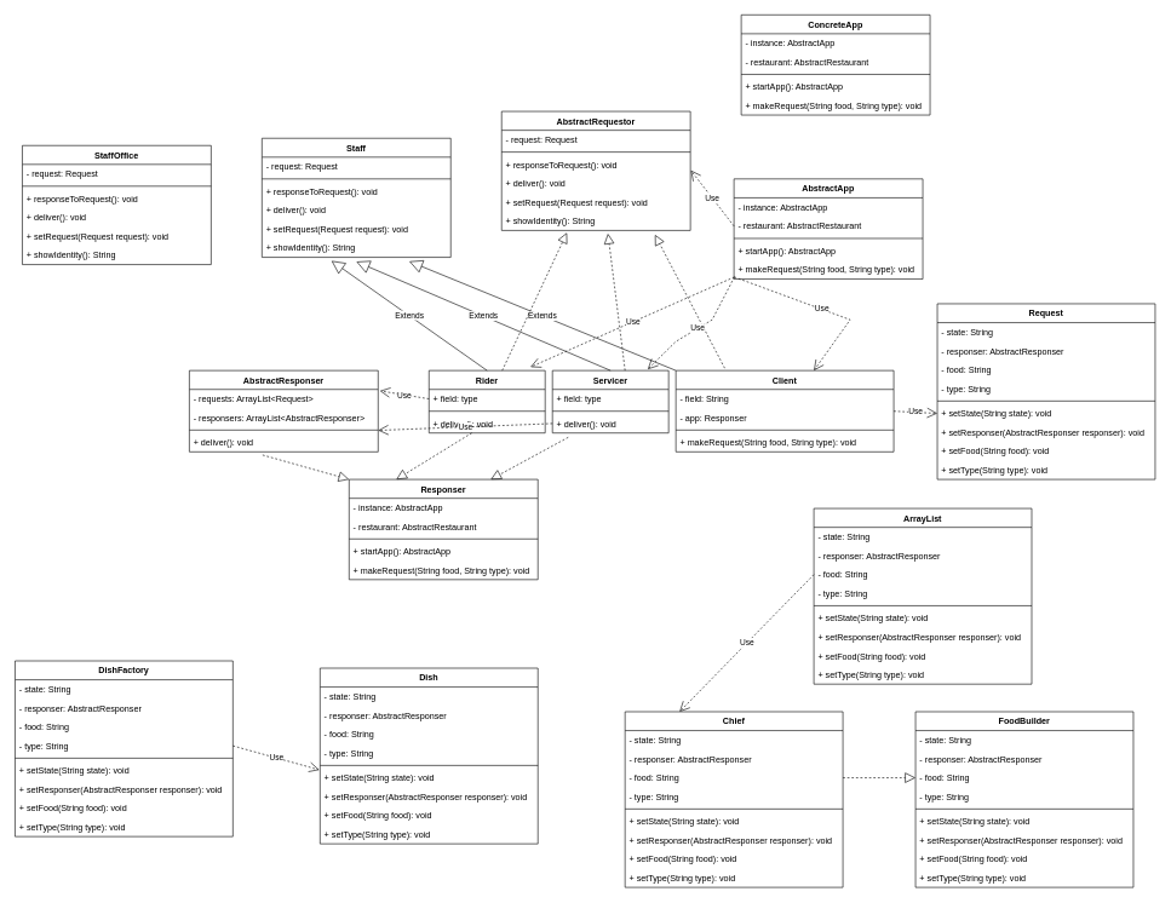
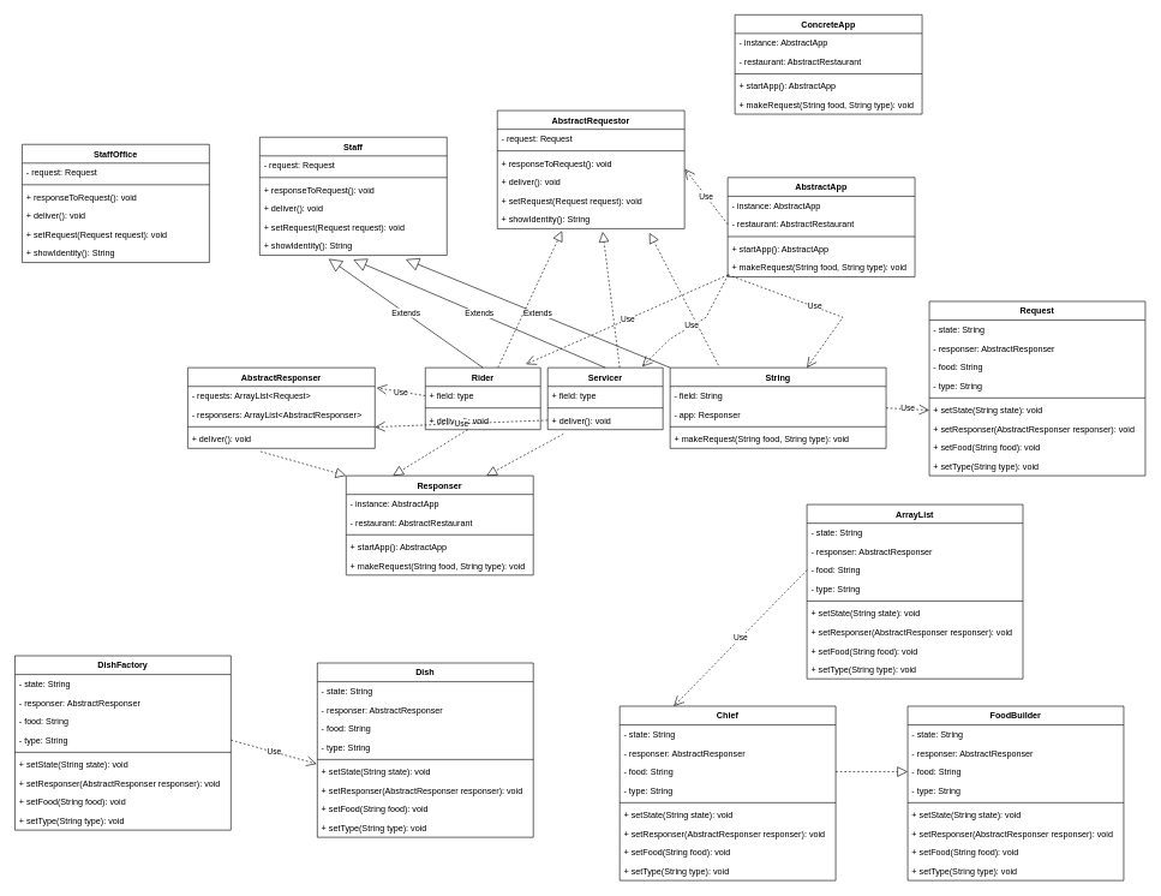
- <mxCell id="19" value="Client" style="swimlane;fontStyle=1;align=center;verticalAlign=top;childLayout=stackLayout;horizontal=1;startSize=26;horizontalStack=0;resizeParent=1;resizeParentMax=0;resizeLast=0;collapsible=1;marginBottom=0;" parent="1" vertex="1"><mxGeometry x="930" y="510" width="300" height="112" as="geometry" /></mxCell>
+ <mxCell id="19" value="String" style="swimlane;fontStyle=1;align=center;verticalAlign=top;childLayout=stackLayout;horizontal=1;startSize=26;horizontalStack=0;resizeParent=1;resizeParentMax=0;resizeLast=0;collapsible=1;marginBottom=0;" parent="1" vertex="1"><mxGeometry x="930" y="510" width="300" height="112" as="geometry" /></mxCell>
